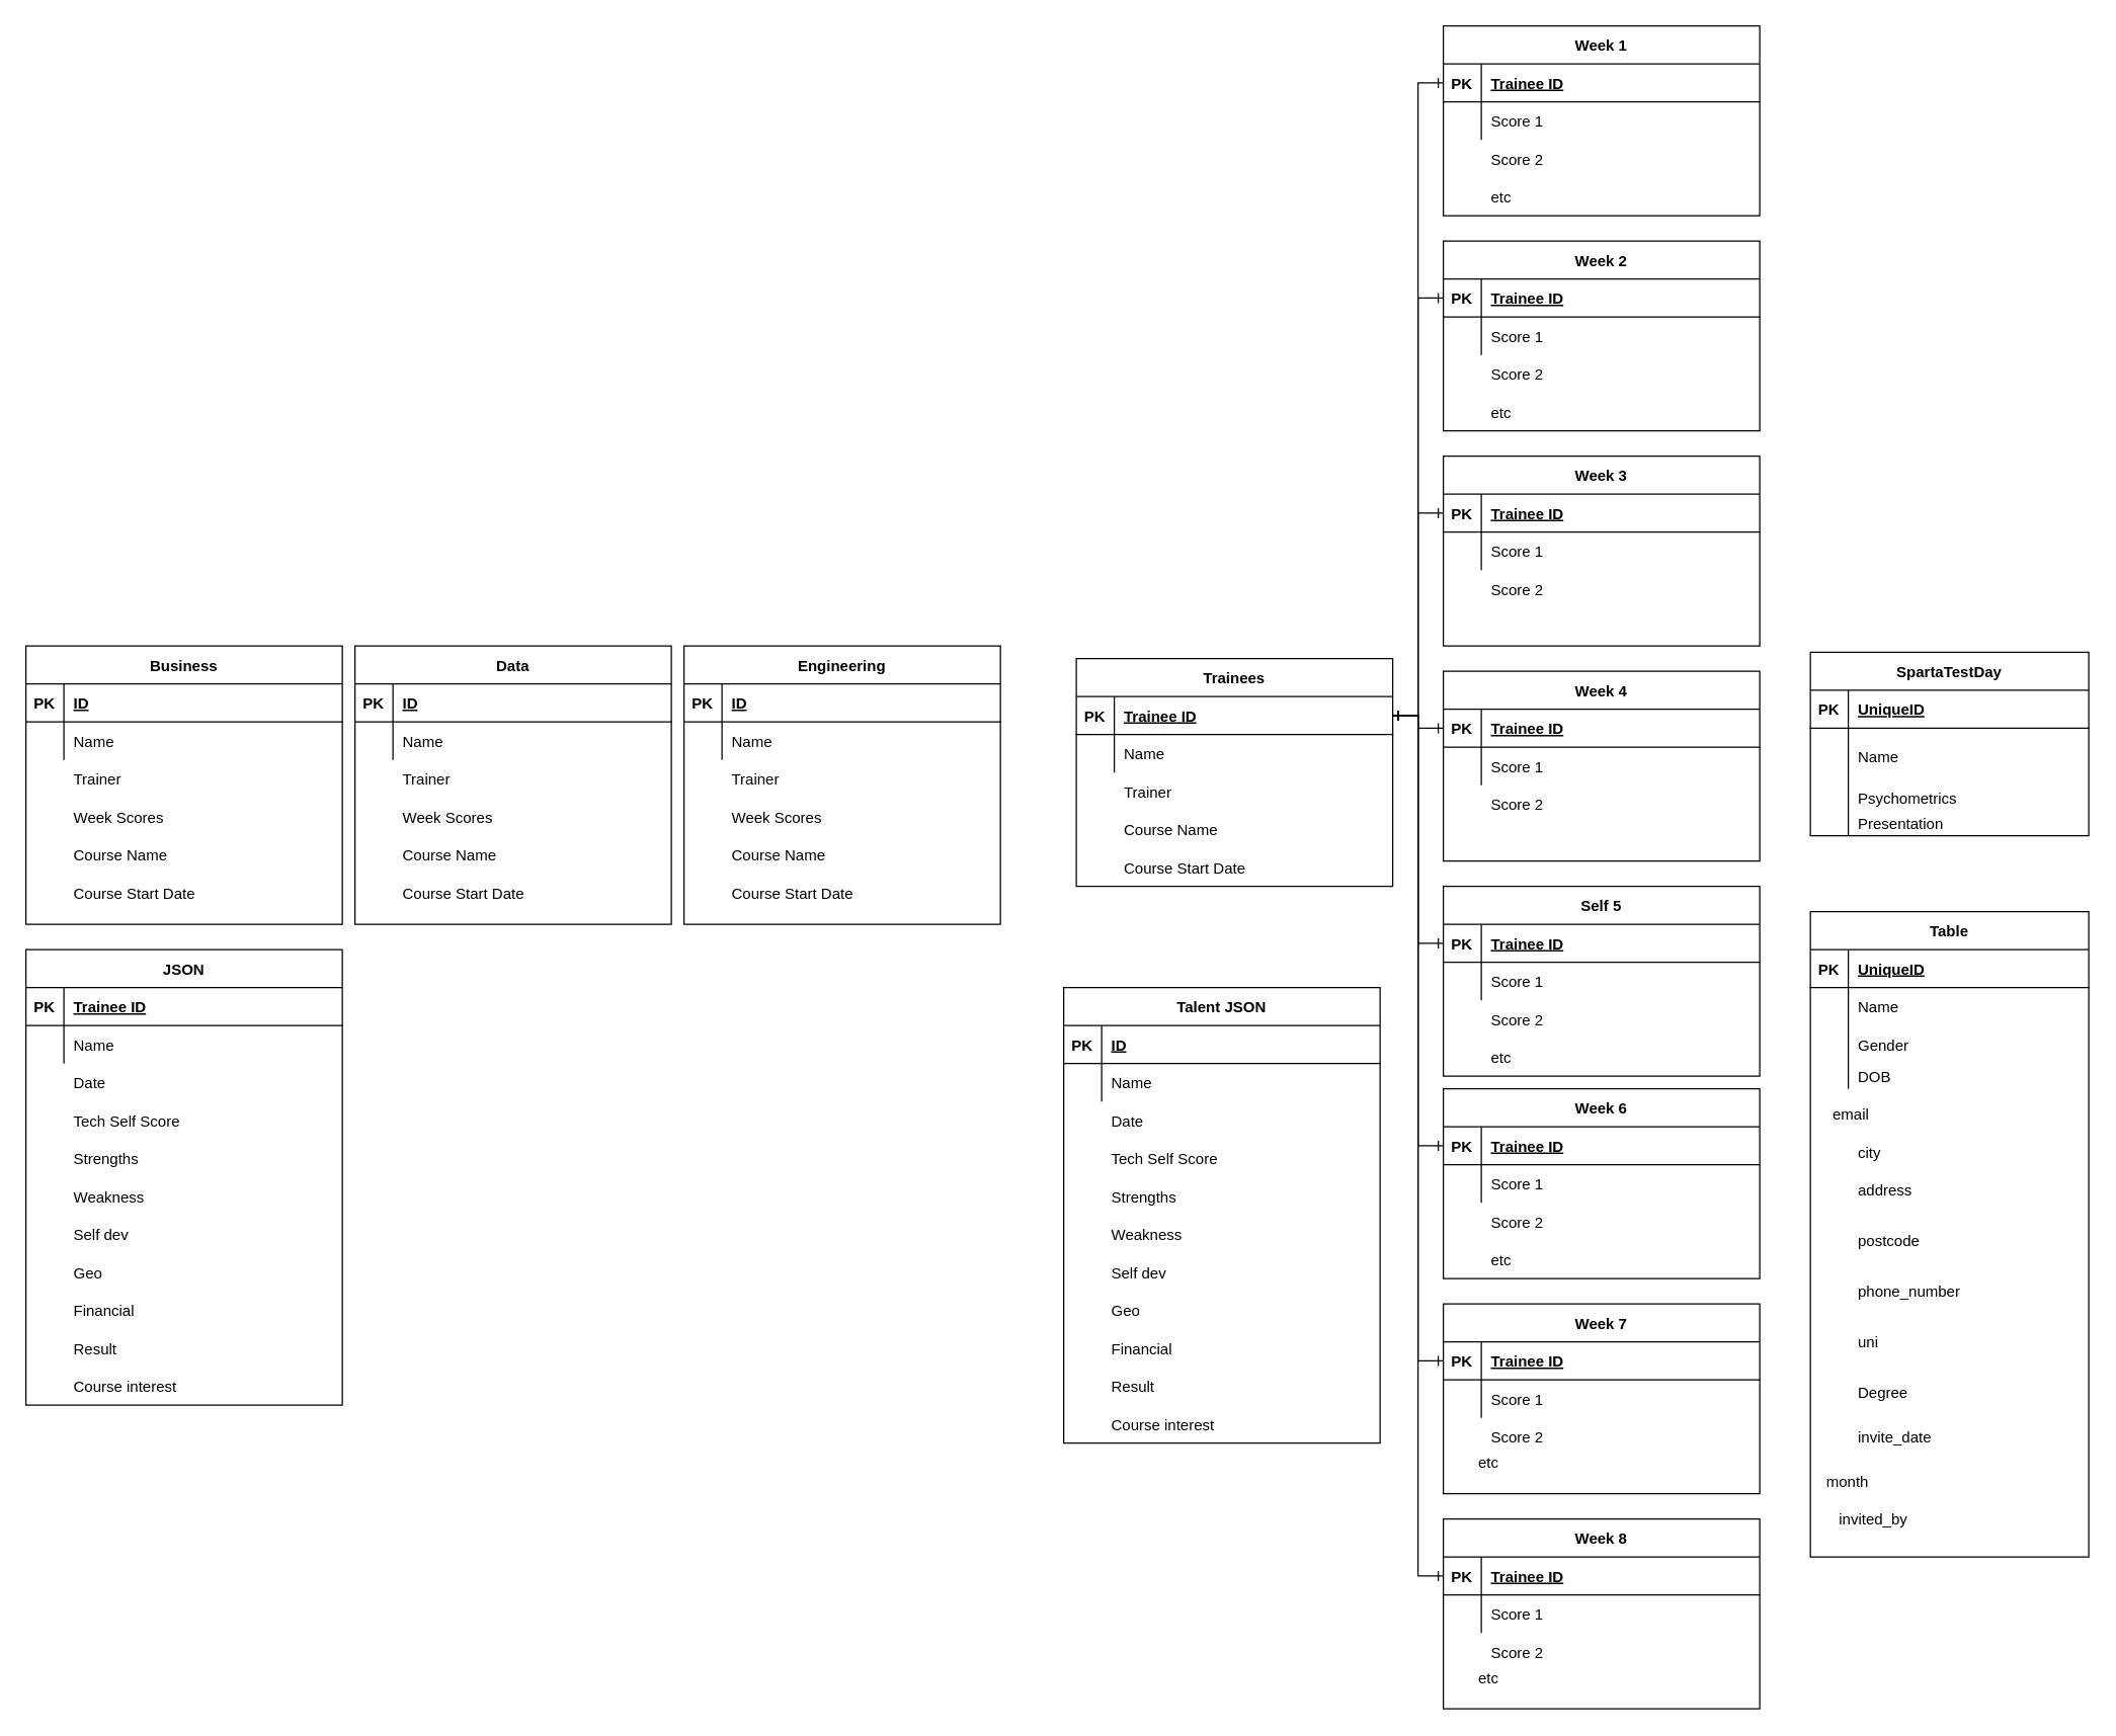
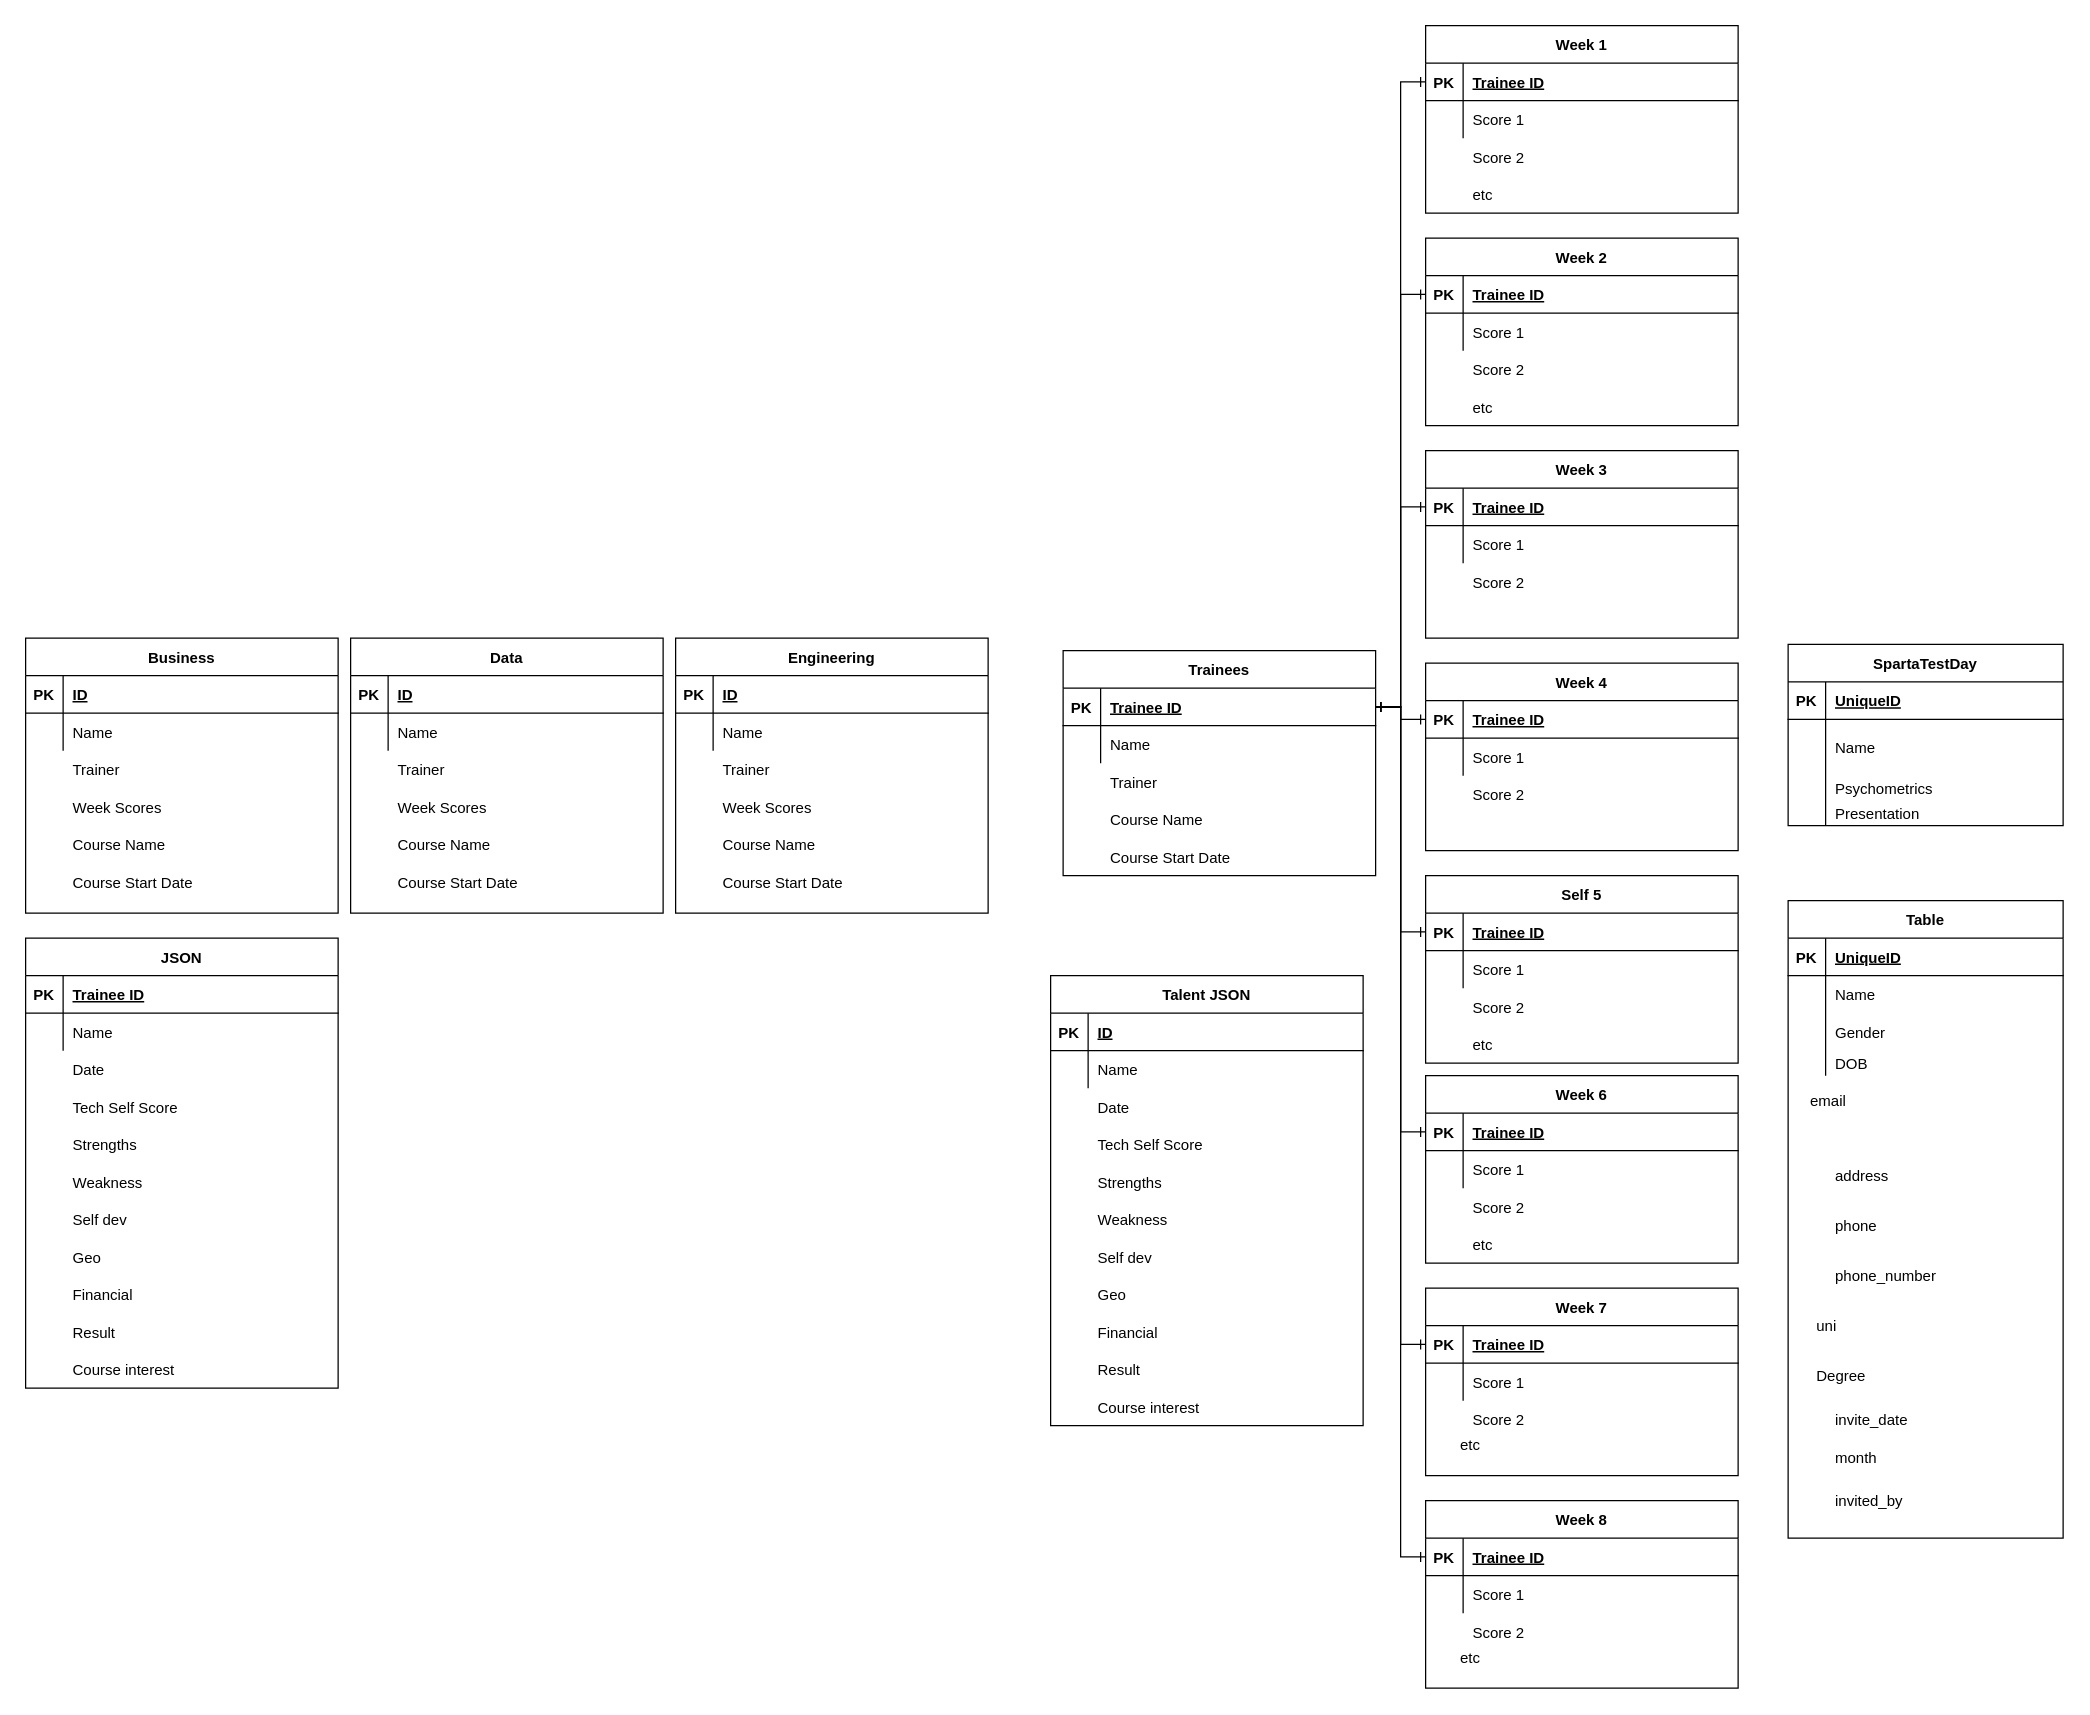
- <mxCell id="239" value="city" style="shape=partialRectangle;connectable=0;fillColor=none;top=0;left=0;bottom=0;right=0;align=left;spacingLeft=6;overflow=hidden;" vertex="1" parent="1"><mxGeometry x="1460" y="900" width="190" height="20" as="geometry"><mxRectangle width="190" height="20" as="alternateBounds" /></mxGeometry></mxCell>
- <mxCell id="241" value="postcode" style="shape=partialRectangle;connectable=0;fillColor=none;top=0;left=0;bottom=0;right=0;align=left;spacingLeft=6;overflow=hidden;" vertex="1" parent="1"><mxGeometry x="1460" y="970" width="190" height="20" as="geometry"><mxRectangle width="190" height="20" as="alternateBounds" /></mxGeometry></mxCell>
+ <mxCell id="241" value="phone" style="shape=partialRectangle;connectable=0;fillColor=none;top=0;left=0;bottom=0;right=0;align=left;spacingLeft=6;overflow=hidden;" vertex="1" parent="1"><mxGeometry x="1460" y="970" width="190" height="20" as="geometry"><mxRectangle width="190" height="20" as="alternateBounds" /></mxGeometry></mxCell>
- <mxCell id="243" value="uni" style="shape=partialRectangle;connectable=0;fillColor=none;top=0;left=0;bottom=0;right=0;align=left;spacingLeft=6;overflow=hidden;" vertex="1" parent="1"><mxGeometry x="1460" y="1050" width="190" height="20" as="geometry"><mxRectangle width="190" height="20" as="alternateBounds" /></mxGeometry></mxCell>
+ <mxCell id="243" value="uni" style="shape=partialRectangle;connectable=0;fillColor=none;top=0;left=0;bottom=0;right=0;align=left;spacingLeft=6;overflow=hidden;" vertex="1" parent="1"><mxGeometry x="1445" y="1050" width="190" height="20" as="geometry"><mxRectangle width="190" height="20" as="alternateBounds" /></mxGeometry></mxCell>
- <mxCell id="244" value="Degree" style="shape=partialRectangle;connectable=0;fillColor=none;top=0;left=0;bottom=0;right=0;align=left;spacingLeft=6;overflow=hidden;" vertex="1" parent="1"><mxGeometry x="1460" y="1090" width="190" height="20" as="geometry"><mxRectangle width="190" height="20" as="alternateBounds" /></mxGeometry></mxCell>
+ <mxCell id="244" value="Degree" style="shape=partialRectangle;connectable=0;fillColor=none;top=0;left=0;bottom=0;right=0;align=left;spacingLeft=6;overflow=hidden;" vertex="1" parent="1"><mxGeometry x="1445" y="1090" width="190" height="20" as="geometry"><mxRectangle width="190" height="20" as="alternateBounds" /></mxGeometry></mxCell>
- <mxCell id="246" value="month" style="shape=partialRectangle;connectable=0;fillColor=none;top=0;left=0;bottom=0;right=0;align=left;spacingLeft=6;overflow=hidden;" vertex="1" parent="1"><mxGeometry x="1435" y="1160" width="190" height="20" as="geometry"><mxRectangle width="190" height="20" as="alternateBounds" /></mxGeometry></mxCell>
+ <mxCell id="246" value="month" style="shape=partialRectangle;connectable=0;fillColor=none;top=0;left=0;bottom=0;right=0;align=left;spacingLeft=6;overflow=hidden;" vertex="1" parent="1"><mxGeometry x="1460" y="1155" width="190" height="20" as="geometry"><mxRectangle width="190" height="20" as="alternateBounds" /></mxGeometry></mxCell>
- <mxCell id="247" value="invited_by" style="shape=partialRectangle;connectable=0;fillColor=none;top=0;left=0;bottom=0;right=0;align=left;spacingLeft=6;overflow=hidden;" vertex="1" parent="1"><mxGeometry x="1445" y="1190" width="190" height="20" as="geometry"><mxRectangle width="190" height="20" as="alternateBounds" /></mxGeometry></mxCell>
+ <mxCell id="247" value="invited_by" style="shape=partialRectangle;connectable=0;fillColor=none;top=0;left=0;bottom=0;right=0;align=left;spacingLeft=6;overflow=hidden;" vertex="1" parent="1"><mxGeometry x="1460" y="1190" width="190" height="20" as="geometry"><mxRectangle width="190" height="20" as="alternateBounds" /></mxGeometry></mxCell>
